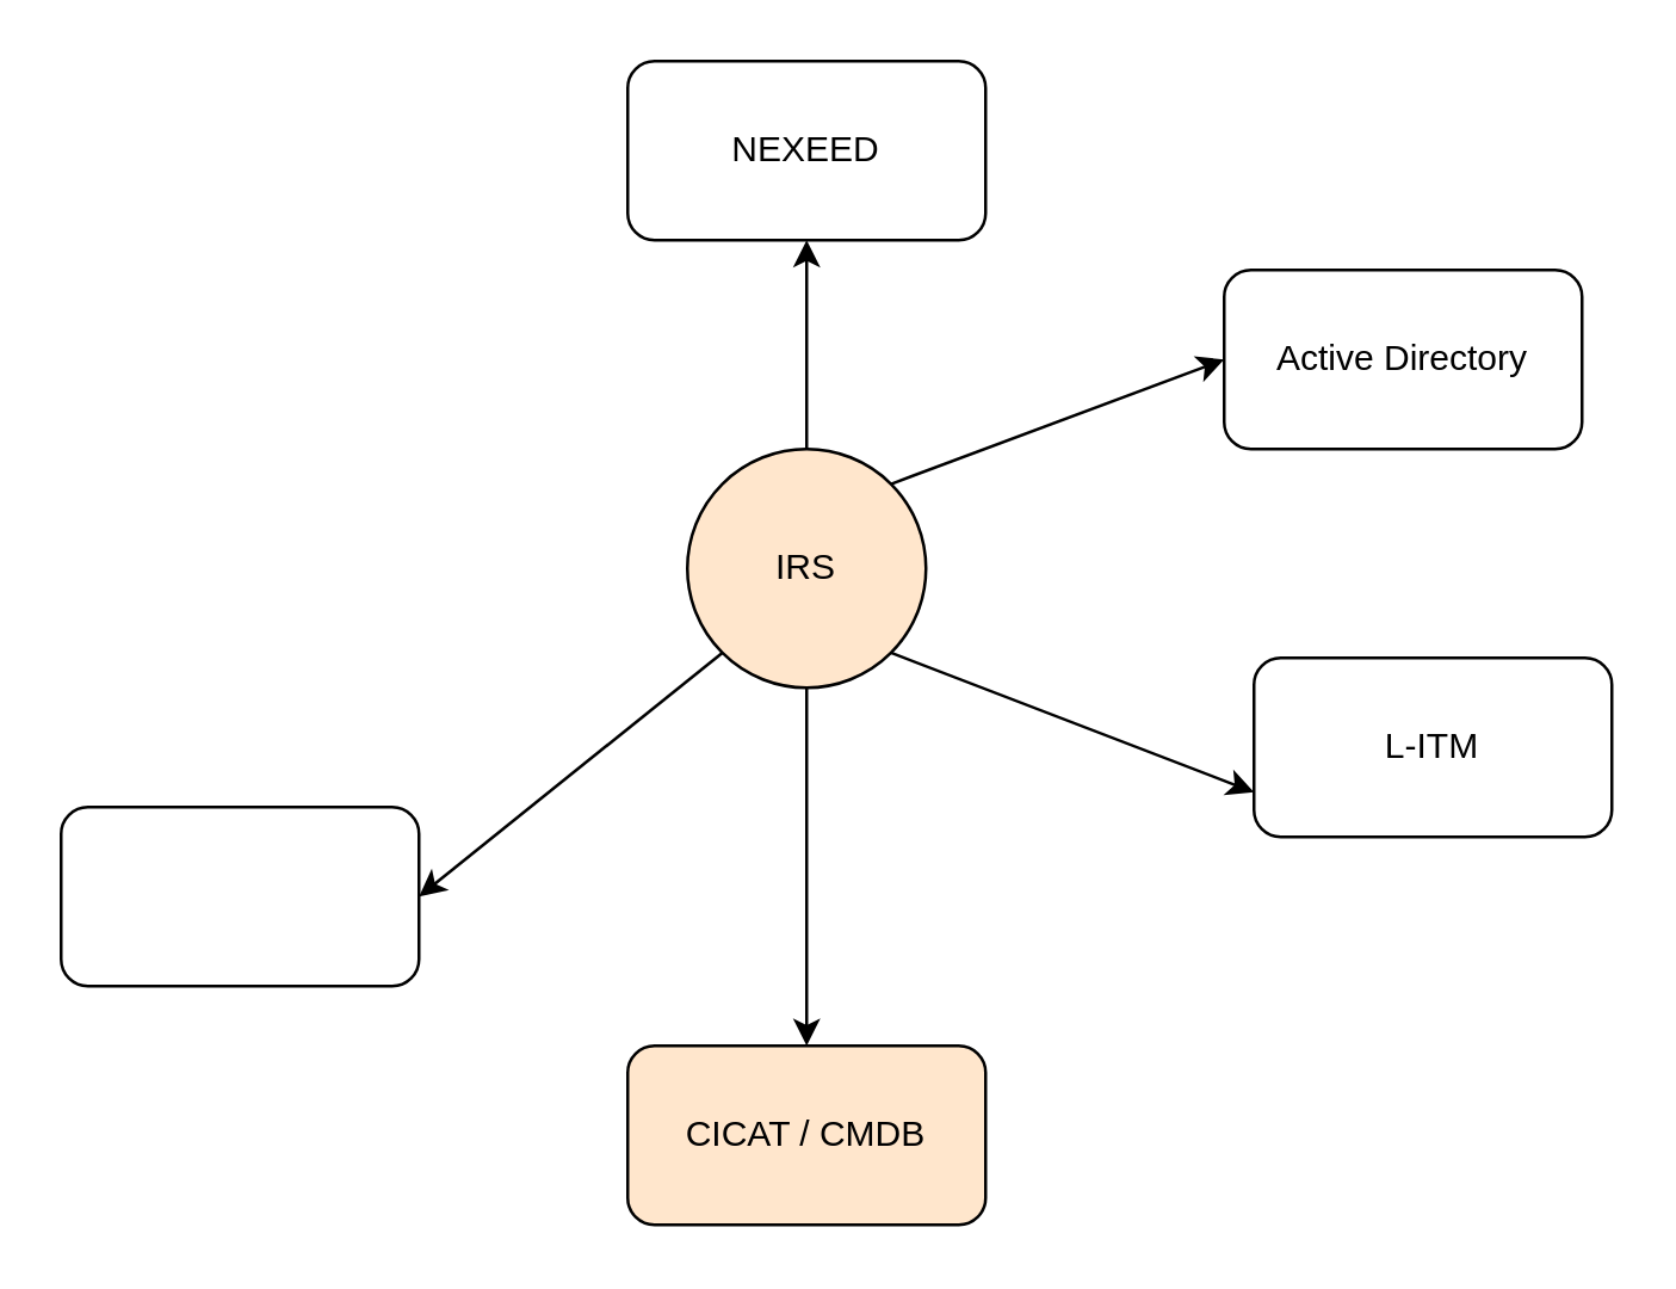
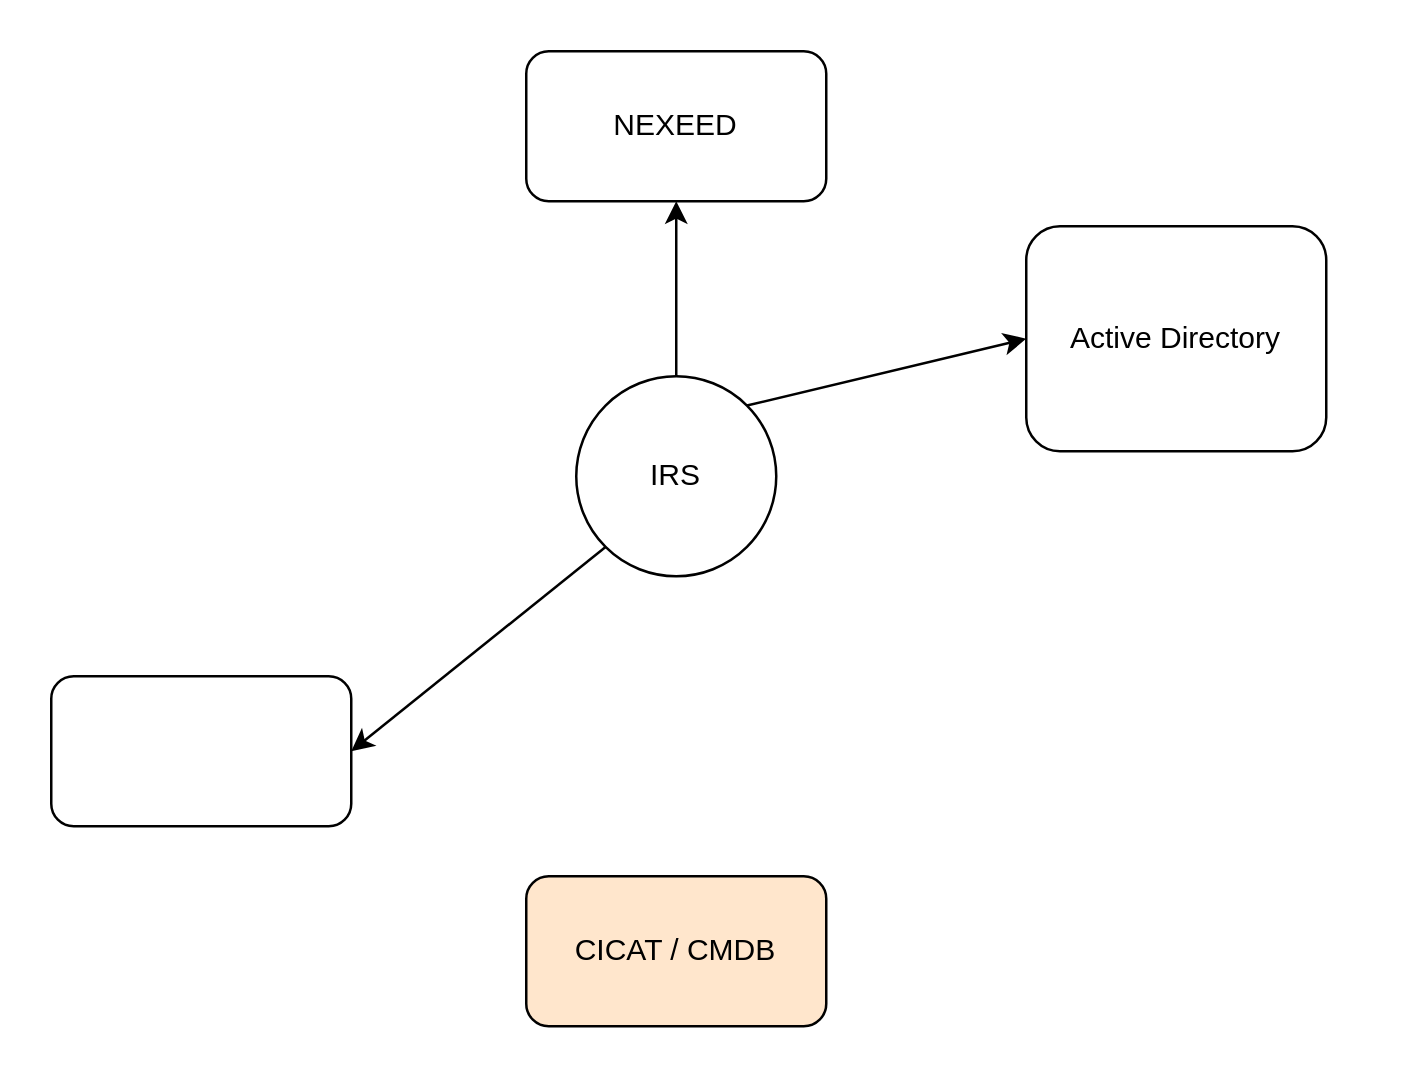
- <mxCell id="4" value="Active Directory" style="rounded=1;whiteSpace=wrap;html=1;" vertex="1" parent="1"><mxGeometry x="410" y="90" width="120" height="60" as="geometry" /></mxCell>
+ <mxCell id="4" value="Active Directory" style="rounded=1;whiteSpace=wrap;html=1;" vertex="1" parent="1"><mxGeometry x="410" y="90" width="120" height="90" as="geometry" /></mxCell>
- <mxCell id="2" value="IRS" style="ellipse;whiteSpace=wrap;html=1;aspect=fixed;fillColor=#ffe6cc;" vertex="1" parent="1"><mxGeometry x="230" y="150" width="80" height="80" as="geometry" /></mxCell>
+ <mxCell id="2" value="IRS" style="ellipse;whiteSpace=wrap;html=1;aspect=fixed;" vertex="1" parent="1"><mxGeometry x="230" y="150" width="80" height="80" as="geometry" /></mxCell>
- <mxCell id="10" value="" style="endArrow=classic;html=1;rounded=0;exitX=1;exitY=1;exitDx=0;exitDy=0;entryX=0;entryY=0.75;entryDx=0;entryDy=0;" edge="1" parent="1" source="2" target="5"><mxGeometry width="50" height="50" relative="1" as="geometry"><mxPoint x="300" y="300" as="sourcePoint" /><mxPoint x="350" y="250" as="targetPoint" /></mxGeometry></mxCell>
- <mxCell id="5" value="L-ITM" style="rounded=1;whiteSpace=wrap;html=1;" vertex="1" parent="1"><mxGeometry x="420" y="220" width="120" height="60" as="geometry" /></mxCell>
- <mxCell id="11" value="" style="endArrow=classic;html=1;rounded=0;exitX=0.5;exitY=1;exitDx=0;exitDy=0;entryX=0.5;entryY=0;entryDx=0;entryDy=0;" edge="1" parent="1" source="2" target="6"><mxGeometry width="50" height="50" relative="1" as="geometry"><mxPoint x="230" y="320" as="sourcePoint" /><mxPoint x="280" y="270" as="targetPoint" /></mxGeometry></mxCell>
